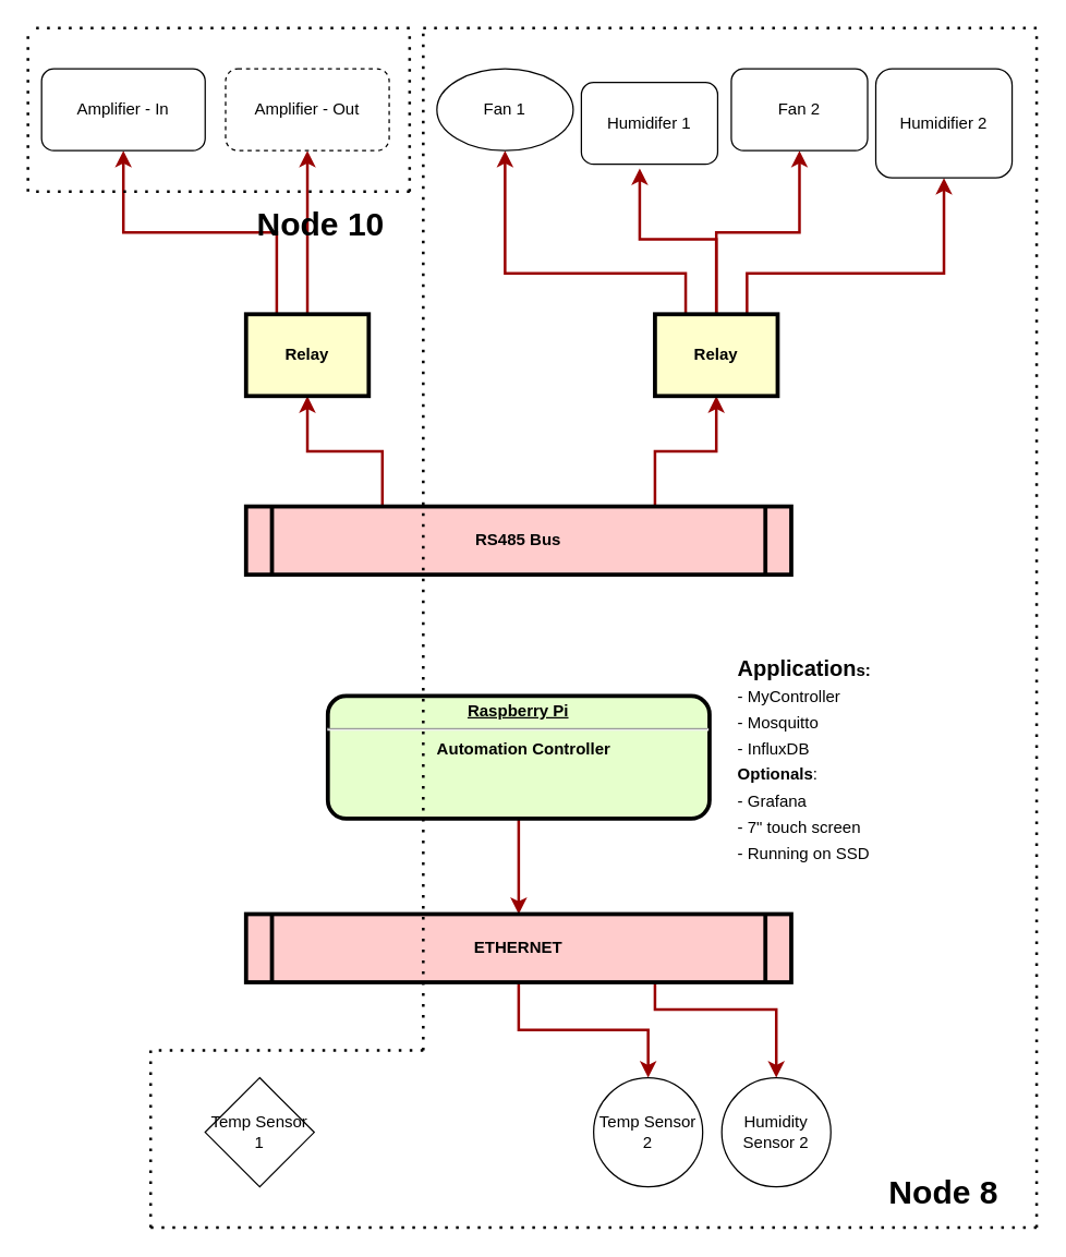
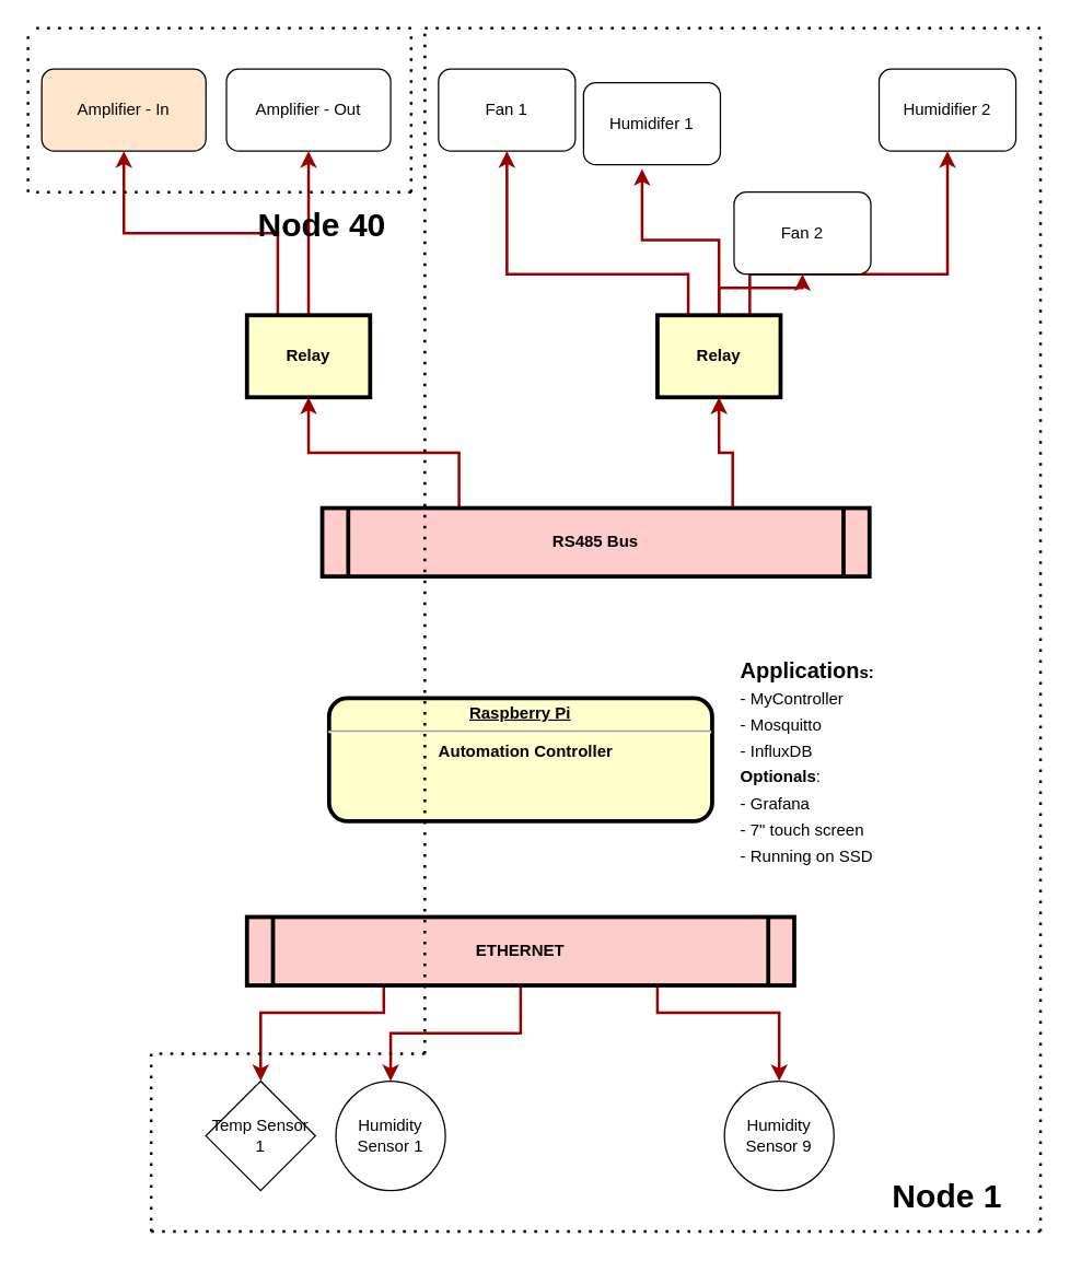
- <mxCell id="20" value="Amplifier - In" style="rounded=1;whiteSpace=wrap;html=1;" vertex="1" parent="1"><mxGeometry x="30" y="50" width="120" height="60" as="geometry" /></mxCell>
+ <mxCell id="20" value="Amplifier - In" style="rounded=1;whiteSpace=wrap;html=1;fillColor=#ffe6cc;" vertex="1" parent="1"><mxGeometry x="30" y="50" width="120" height="60" as="geometry" /></mxCell>
- <mxCell id="21" value="Amplifier - Out" style="rounded=1;whiteSpace=wrap;html=1;dashed=1;" vertex="1" parent="1"><mxGeometry x="165" y="50" width="120" height="60" as="geometry" /></mxCell>
+ <mxCell id="21" value="Amplifier - Out" style="rounded=1;whiteSpace=wrap;html=1;" vertex="1" parent="1"><mxGeometry x="165" y="50" width="120" height="60" as="geometry" /></mxCell>
- <mxCell id="22" value="Fan 1" style="ellipse;whiteSpace=wrap;html=1;" vertex="1" parent="1"><mxGeometry x="320" y="50" width="100" height="60" as="geometry" /></mxCell>
+ <mxCell id="22" value="Fan 1" style="rounded=1;whiteSpace=wrap;html=1;" vertex="1" parent="1"><mxGeometry x="320" y="50" width="100" height="60" as="geometry" /></mxCell>
- <mxCell id="24" value="Fan 2" style="rounded=1;whiteSpace=wrap;html=1;" vertex="1" parent="1"><mxGeometry x="536" y="50" width="100" height="60" as="geometry" /></mxCell>
+ <mxCell id="24" value="Fan 2" style="rounded=1;whiteSpace=wrap;html=1;" vertex="1" parent="1"><mxGeometry x="536" y="140" width="100" height="60" as="geometry" /></mxCell>
- <mxCell id="25" value="Humidifier 2" style="rounded=1;whiteSpace=wrap;html=1;" vertex="1" parent="1"><mxGeometry x="642" y="50" width="100" height="80" as="geometry" /></mxCell>
+ <mxCell id="25" value="Humidifier 2" style="rounded=1;whiteSpace=wrap;html=1;" vertex="1" parent="1"><mxGeometry x="642" y="50" width="100" height="60" as="geometry" /></mxCell>
- <mxCell id="41" value="&lt;font size=&quot;1&quot;&gt;&lt;b style=&quot;font-size: 24px&quot;&gt;Node 10&lt;/b&gt;&lt;/font&gt;" style="text;html=1;strokeColor=none;fillColor=none;align=center;verticalAlign=middle;whiteSpace=wrap;rounded=0;" vertex="1" parent="1"><mxGeometry x="170" y="150" width="130" height="30" as="geometry" /></mxCell>
+ <mxCell id="41" value="&lt;font size=&quot;1&quot;&gt;&lt;b style=&quot;font-size: 24px&quot;&gt;Node 40&lt;/b&gt;&lt;/font&gt;" style="text;html=1;strokeColor=none;fillColor=none;align=center;verticalAlign=middle;whiteSpace=wrap;rounded=0;" vertex="1" parent="1"><mxGeometry x="170" y="150" width="130" height="30" as="geometry" /></mxCell>
- <mxCell id="4" value="RS485 Bus" style="shape=process;whiteSpace=wrap;align=center;verticalAlign=middle;size=0.048;fontStyle=1;strokeWidth=3;fillColor=#FFCCCC" parent="1" vertex="1"><mxGeometry x="180" y="371" width="400" height="50" as="geometry" /></mxCell>
+ <mxCell id="4" value="RS485 Bus" style="shape=process;whiteSpace=wrap;align=center;verticalAlign=middle;size=0.048;fontStyle=1;strokeWidth=3;fillColor=#FFCCCC" parent="1" vertex="1"><mxGeometry x="235" y="371" width="400" height="50" as="geometry" /></mxCell>
- <mxCell id="6" value="&lt;p style=&quot;margin: 0px ; margin-top: 4px ; text-align: center ; text-decoration: underline&quot;&gt;&lt;strong&gt;Raspberry Pi&lt;br&gt;&lt;/strong&gt;&lt;/p&gt;&lt;hr&gt;&lt;p style=&quot;margin: 0px ; margin-left: 8px&quot;&gt;Automation Controller&lt;/p&gt;" style="verticalAlign=middle;align=center;overflow=fill;fontSize=12;fontFamily=Helvetica;html=1;rounded=1;fontStyle=1;strokeWidth=3;fillColor=#E6FFCC" vertex="1" parent="1"><mxGeometry x="240" y="510" width="280" height="90" as="geometry" /></mxCell>
+ <mxCell id="6" value="&lt;p style=&quot;margin: 0px ; margin-top: 4px ; text-align: center ; text-decoration: underline&quot;&gt;&lt;strong&gt;Raspberry Pi&lt;br&gt;&lt;/strong&gt;&lt;/p&gt;&lt;hr&gt;&lt;p style=&quot;margin: 0px ; margin-left: 8px&quot;&gt;Automation Controller&lt;/p&gt;" style="verticalAlign=middle;align=center;overflow=fill;fontSize=12;fontFamily=Helvetica;html=1;rounded=1;fontStyle=1;strokeWidth=3;fillColor=#ffffcc;" vertex="1" parent="1"><mxGeometry x="240" y="510" width="280" height="90" as="geometry" /></mxCell>
- <mxCell id="5" style="edgeStyle=orthogonalEdgeStyle;rounded=0;orthogonalLoop=1;jettySize=auto;html=1;exitX=0.5;exitY=1;exitDx=0;exitDy=0;strokeColor=#990000;strokeWidth=2;" edge="1" parent="1" source="6" target="11"><mxGeometry relative="1" as="geometry" /></mxCell>
+ <mxCell id="10" style="edgeStyle=orthogonalEdgeStyle;rounded=0;orthogonalLoop=1;jettySize=auto;html=1;exitX=0.25;exitY=1;exitDx=0;exitDy=0;entryX=0.5;entryY=0;entryDx=0;entryDy=0;strokeColor=#990000;strokeWidth=2;" edge="1" parent="1" source="11" target="26"><mxGeometry relative="1" as="geometry"><Array as="points"><mxPoint x="280" y="740" /><mxPoint x="190" y="740" /></Array></mxGeometry></mxCell>
+ <mxCell id="7" style="edgeStyle=orthogonalEdgeStyle;rounded=0;orthogonalLoop=1;jettySize=auto;html=1;exitX=0.5;exitY=1;exitDx=0;exitDy=0;entryX=0.5;entryY=0;entryDx=0;entryDy=0;strokeColor=#990000;strokeWidth=2;" edge="1" parent="1" source="11" target="27"><mxGeometry relative="1" as="geometry" /></mxCell>
- <mxCell id="8" style="edgeStyle=orthogonalEdgeStyle;rounded=0;orthogonalLoop=1;jettySize=auto;html=1;entryX=0.5;entryY=0;entryDx=0;entryDy=0;strokeColor=#990000;strokeWidth=2;" edge="1" parent="1" source="11" target="28"><mxGeometry relative="1" as="geometry" /></mxCell>
+ <mxCell id="27" value="Humidity Sensor 1" style="ellipse;whiteSpace=wrap;html=1;aspect=fixed;" vertex="1" parent="1"><mxGeometry x="245" y="790" width="80" height="80" as="geometry" /></mxCell>
- <mxCell id="28" value="Temp Sensor 2" style="ellipse;whiteSpace=wrap;html=1;aspect=fixed;" vertex="1" parent="1"><mxGeometry x="435" y="790" width="80" height="80" as="geometry" /></mxCell>
- <mxCell id="29" value="Humidity Sensor 2" style="ellipse;whiteSpace=wrap;html=1;aspect=fixed;" vertex="1" parent="1"><mxGeometry x="529" y="790" width="80" height="80" as="geometry" /></mxCell>
+ <mxCell id="29" value="Humidity Sensor 9" style="ellipse;whiteSpace=wrap;html=1;aspect=fixed;" vertex="1" parent="1"><mxGeometry x="529" y="790" width="80" height="80" as="geometry" /></mxCell>
- <mxCell id="36" value="&lt;font size=&quot;1&quot;&gt;&lt;b style=&quot;font-size: 24px&quot;&gt;Node 8&lt;/b&gt;&lt;/font&gt;" style="text;html=1;strokeColor=none;fillColor=none;align=center;verticalAlign=middle;whiteSpace=wrap;rounded=0;" vertex="1" parent="1"><mxGeometry x="627" y="860" width="130" height="30" as="geometry" /></mxCell>
+ <mxCell id="36" value="&lt;font size=&quot;1&quot;&gt;&lt;b style=&quot;font-size: 24px&quot;&gt;Node 1&lt;/b&gt;&lt;/font&gt;" style="text;html=1;strokeColor=none;fillColor=none;align=center;verticalAlign=middle;whiteSpace=wrap;rounded=0;" vertex="1" parent="1"><mxGeometry x="627" y="860" width="130" height="30" as="geometry" /></mxCell>
